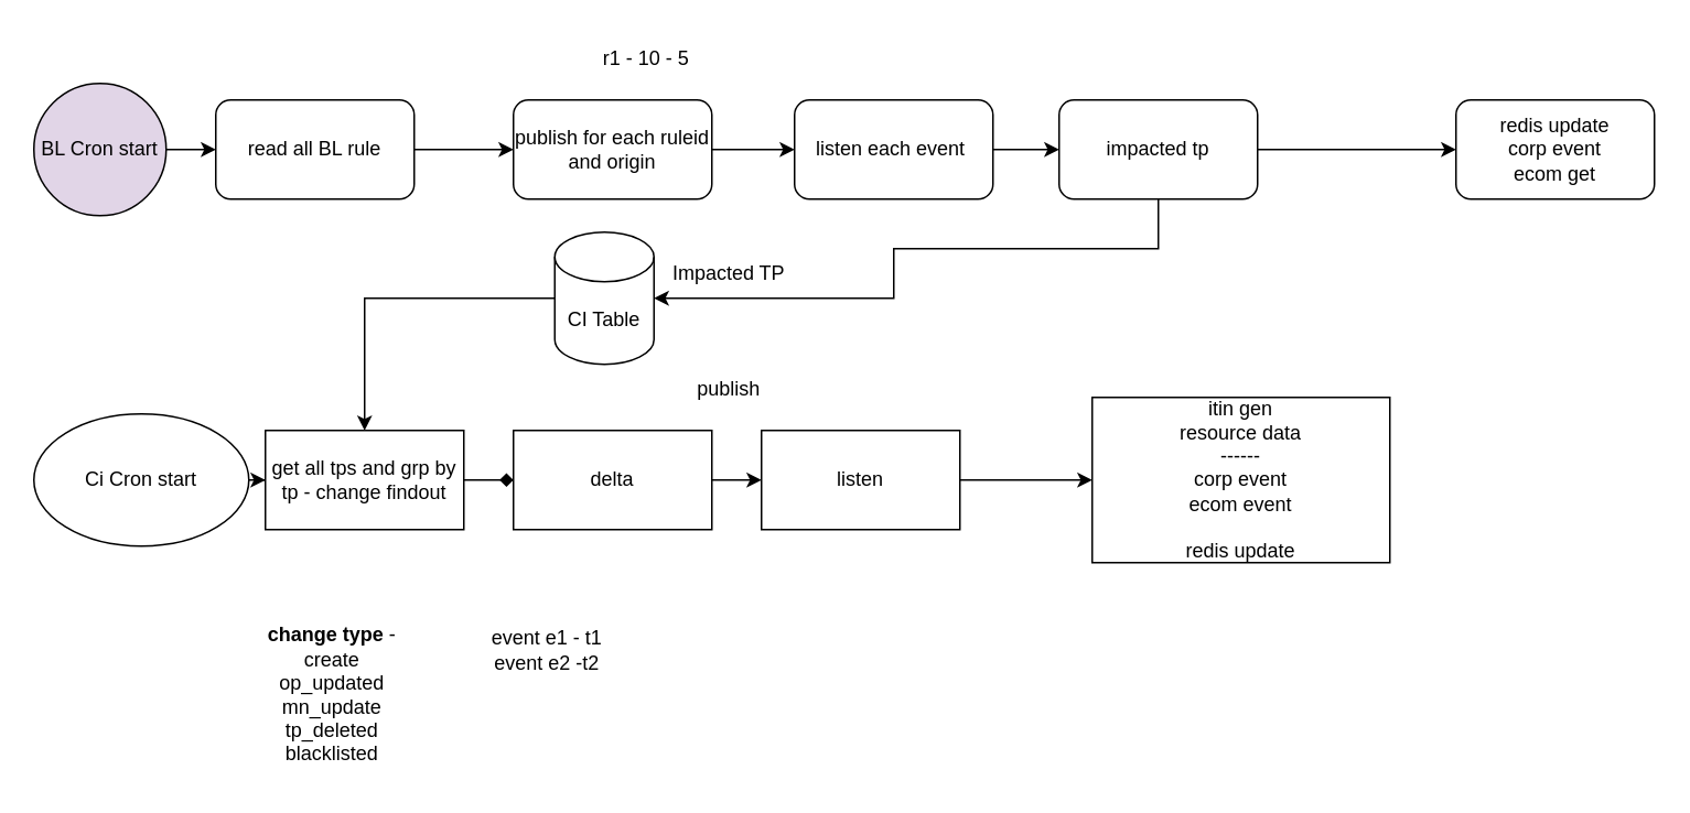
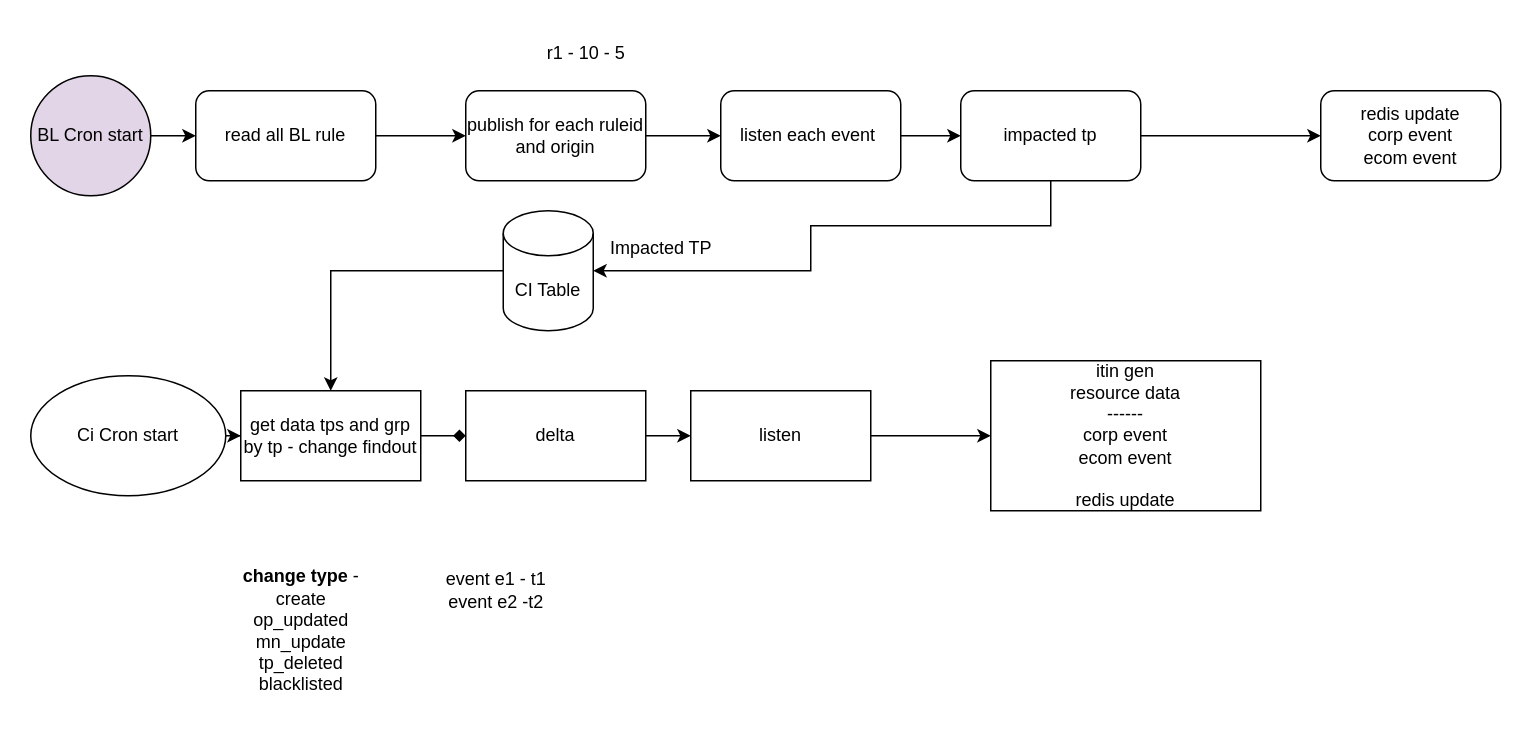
- <mxCell id="14" value="redis update&lt;br style=&quot;border-color: var(--border-color);&quot;&gt;corp event&lt;br style=&quot;border-color: var(--border-color);&quot;&gt;ecom get" style="whiteSpace=wrap;html=1;rounded=1;" vertex="1" parent="1"><mxGeometry x="880" y="60" width="120" height="60" as="geometry" /></mxCell>
+ <mxCell id="14" value="redis update&lt;br style=&quot;border-color: var(--border-color);&quot;&gt;corp event&lt;br style=&quot;border-color: var(--border-color);&quot;&gt;ecom event" style="whiteSpace=wrap;html=1;rounded=1;" vertex="1" parent="1"><mxGeometry x="880" y="60" width="120" height="60" as="geometry" /></mxCell>
- <mxCell id="23" value="publish" style="text;html=1;align=center;verticalAlign=middle;resizable=0;points=[];autosize=1;strokeColor=none;fillColor=none;" vertex="1" parent="1"><mxGeometry x="410" y="220" width="60" height="30" as="geometry" /></mxCell>
- <mxCell id="18" value="get all tps and grp by tp - change findout" style="whiteSpace=wrap;html=1;" vertex="1" parent="1"><mxGeometry x="160" y="260" width="120" height="60" as="geometry" /></mxCell>
+ <mxCell id="18" value="get data tps and grp by tp - change findout" style="whiteSpace=wrap;html=1;" vertex="1" parent="1"><mxGeometry x="160" y="260" width="120" height="60" as="geometry" /></mxCell>
